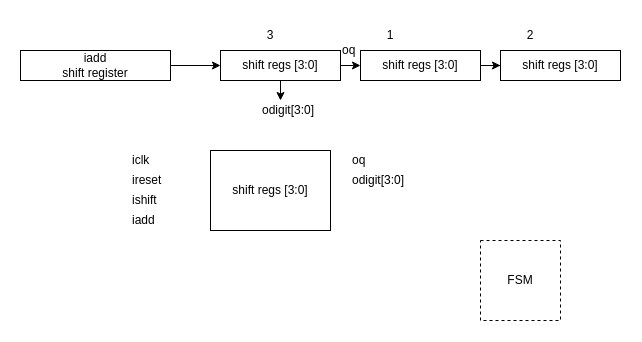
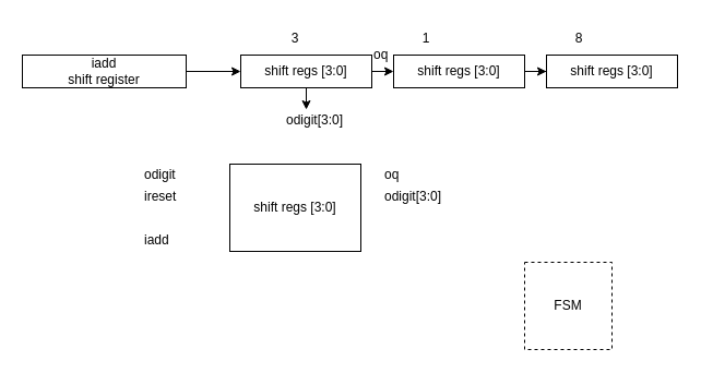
- <mxCell id="22" value="2" style="text;html=1;strokeColor=none;fillColor=none;align=center;verticalAlign=middle;whiteSpace=wrap;rounded=0;" vertex="1" parent="1"><mxGeometry x="500" y="20" width="60" height="30" as="geometry" /></mxCell>
+ <mxCell id="22" value="8" style="text;html=1;strokeColor=none;fillColor=none;align=center;verticalAlign=middle;whiteSpace=wrap;rounded=0;" vertex="1" parent="1"><mxGeometry x="500" y="20" width="60" height="30" as="geometry" /></mxCell>
- <mxCell id="11" value="iclk" style="text;html=1;strokeColor=none;fillColor=none;align=left;verticalAlign=middle;whiteSpace=wrap;rounded=0;" vertex="1" parent="1"><mxGeometry x="130" y="150" width="60" height="20" as="geometry" /></mxCell>
+ <mxCell id="11" value="odigit" style="text;html=1;strokeColor=none;fillColor=none;align=left;verticalAlign=middle;whiteSpace=wrap;rounded=0;" vertex="1" parent="1"><mxGeometry x="130" y="150" width="60" height="20" as="geometry" /></mxCell>
- <mxCell id="13" value="ishift" style="text;html=1;strokeColor=none;fillColor=none;align=left;verticalAlign=middle;whiteSpace=wrap;rounded=0;" vertex="1" parent="1"><mxGeometry x="130" y="190" width="60" height="20" as="geometry" /></mxCell>
